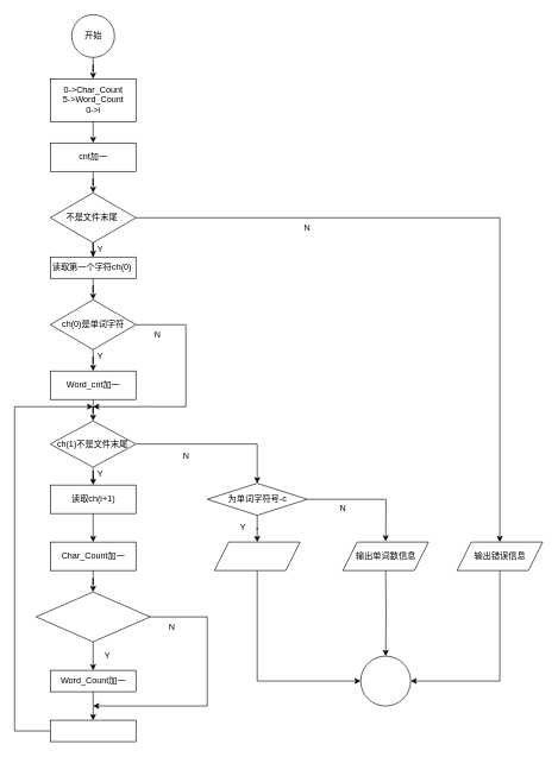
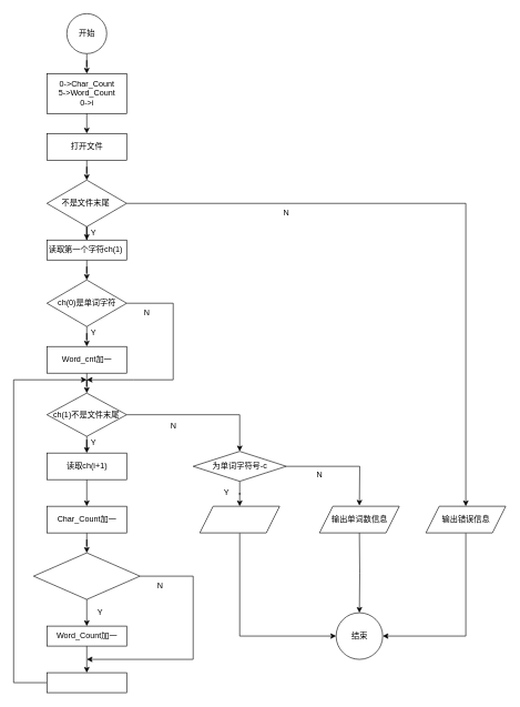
- <mxCell id="12" value="cnt加一" style="text;html=1;align=center;verticalAlign=middle;resizable=0;points=[];autosize=1;" vertex="1" parent="1"><mxGeometry x="100" y="210" width="60" height="20" as="geometry" /></mxCell>
+ <mxCell id="12" value="打开文件" style="text;html=1;align=center;verticalAlign=middle;resizable=0;points=[];autosize=1;" vertex="1" parent="1"><mxGeometry x="100" y="210" width="60" height="20" as="geometry" /></mxCell>
- <mxCell id="22" value="读取第一个字符ch(0)" style="text;html=1;align=center;verticalAlign=middle;resizable=0;points=[];autosize=1;" vertex="1" parent="1"><mxGeometry x="63" y="365" width="130" height="20" as="geometry" /></mxCell>
+ <mxCell id="22" value="读取第一个字符ch(1)" style="text;html=1;align=center;verticalAlign=middle;resizable=0;points=[];autosize=1;" vertex="1" parent="1"><mxGeometry x="63" y="365" width="130" height="20" as="geometry" /></mxCell>
+ <mxCell id="55" value="结束" style="text;html=1;align=center;verticalAlign=middle;resizable=0;points=[];autosize=1;" vertex="1" parent="1"><mxGeometry x="520" y="945" width="40" height="20" as="geometry" /></mxCell>
